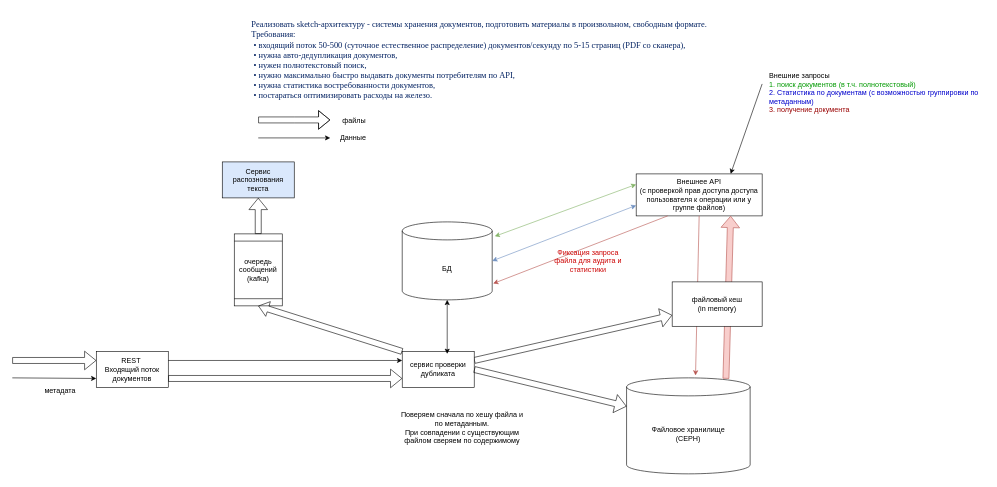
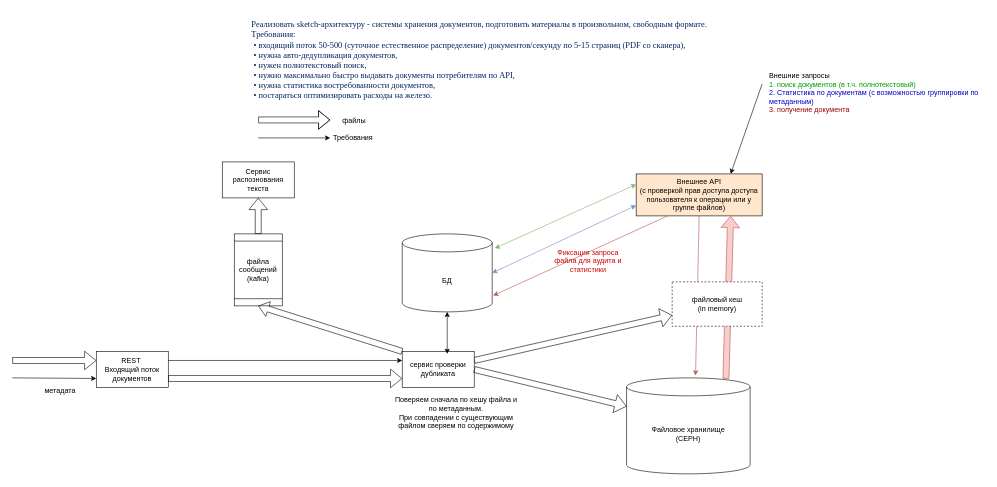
- <mxCell id="8" value="файлы&lt;br&gt;&lt;br&gt;Данные&amp;nbsp;&lt;br&gt;" style="text;html=1;strokeColor=none;fillColor=none;align=center;verticalAlign=middle;whiteSpace=wrap;rounded=0;" vertex="1" parent="1"><mxGeometry x="560" y="179" width="60" height="70" as="geometry" /></mxCell>
+ <mxCell id="8" value="файлы&lt;br&gt;&lt;br&gt;Требования&amp;nbsp;&lt;br&gt;" style="text;html=1;strokeColor=none;fillColor=none;align=center;verticalAlign=middle;whiteSpace=wrap;rounded=0;" vertex="1" parent="1"><mxGeometry x="560" y="179" width="60" height="70" as="geometry" /></mxCell>
- <mxCell id="12" value="Сервис распознования текста" style="rounded=0;whiteSpace=wrap;html=1;fillColor=#dae8fc;" vertex="1" parent="1"><mxGeometry x="370" y="269" width="120" height="60" as="geometry" /></mxCell>
+ <mxCell id="12" value="Сервис распознования текста" style="rounded=0;whiteSpace=wrap;html=1;" vertex="1" parent="1"><mxGeometry x="370" y="269" width="120" height="60" as="geometry" /></mxCell>
- <mxCell id="22" value="Внешнее API&lt;br&gt;(с проверкой прав доступа доступа пользователя к операции или у группе файлов)" style="rounded=0;whiteSpace=wrap;html=1;" vertex="1" parent="1"><mxGeometry x="1060" y="289" width="210" height="70" as="geometry" /></mxCell>
+ <mxCell id="22" value="Внешнее API&lt;br&gt;(с проверкой прав доступа доступа пользователя к операции или у группе файлов)" style="rounded=0;whiteSpace=wrap;html=1;fillColor=#ffe6cc;" vertex="1" parent="1"><mxGeometry x="1060" y="289" width="210" height="70" as="geometry" /></mxCell>
- <mxCell id="14" value="БД" style="shape=cylinder3;whiteSpace=wrap;html=1;boundedLbl=1;backgroundOutline=1;size=15;" vertex="1" parent="1"><mxGeometry x="670" y="369" width="150" height="130" as="geometry" /></mxCell>
+ <mxCell id="14" value="БД" style="shape=cylinder3;whiteSpace=wrap;html=1;boundedLbl=1;backgroundOutline=1;size=15;" vertex="1" parent="1"><mxGeometry x="670" y="389" width="150" height="130" as="geometry" /></mxCell>
- <mxCell id="10" value="очередь сообщений&lt;br&gt;(kafka)" style="shape=process;whiteSpace=wrap;html=1;backgroundOutline=1;direction=south;" vertex="1" parent="1"><mxGeometry x="390" y="389" width="80" height="120" as="geometry" /></mxCell>
+ <mxCell id="10" value="файла сообщений&lt;br&gt;(kafka)" style="shape=process;whiteSpace=wrap;html=1;backgroundOutline=1;direction=south;" vertex="1" parent="1"><mxGeometry x="390" y="389" width="80" height="120" as="geometry" /></mxCell>
- <mxCell id="28" value="файловый кеш&lt;br&gt;(in memory)" style="rounded=0;whiteSpace=wrap;html=1;" vertex="1" parent="1"><mxGeometry x="1120" y="469" width="150" height="74" as="geometry" /></mxCell>
+ <mxCell id="28" value="файловый кеш&lt;br&gt;(in memory)" style="rounded=0;whiteSpace=wrap;html=1;dashed=1;" vertex="1" parent="1"><mxGeometry x="1120" y="469" width="150" height="74" as="geometry" /></mxCell>
- <mxCell id="25" value="&lt;font color=&quot;#000000&quot;&gt;Поверяем сначала по хешу файла и по метаданным.&lt;br&gt;При совпадении с существующим файлом сверяем по содержимому&lt;br&gt;&lt;/font&gt;" style="text;html=1;strokeColor=none;fillColor=none;align=center;verticalAlign=middle;whiteSpace=wrap;rounded=0;fontColor=#990000;" vertex="1" parent="1"><mxGeometry x="660" y="670" width="220" height="84" as="geometry" /></mxCell>
+ <mxCell id="25" value="&lt;font color=&quot;#000000&quot;&gt;Поверяем сначала по хешу файла и по метаданным.&lt;br&gt;При совпадении с существующим файлом сверяем по содержимому&lt;br&gt;&lt;/font&gt;" style="text;html=1;strokeColor=none;fillColor=none;align=center;verticalAlign=middle;whiteSpace=wrap;rounded=0;fontColor=#990000;" vertex="1" parent="1"><mxGeometry x="650" y="645" width="220" height="84" as="geometry" /></mxCell>
